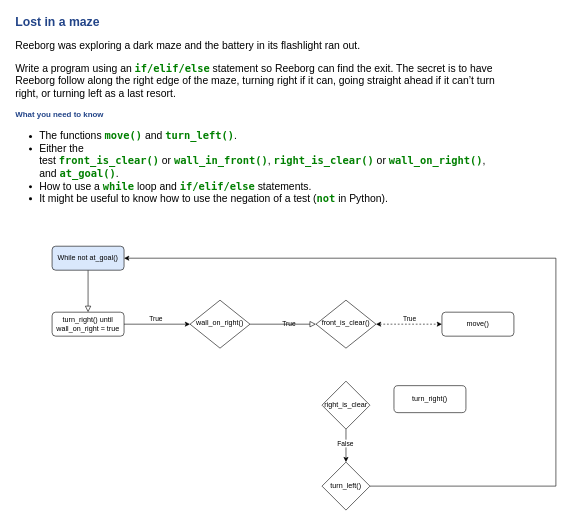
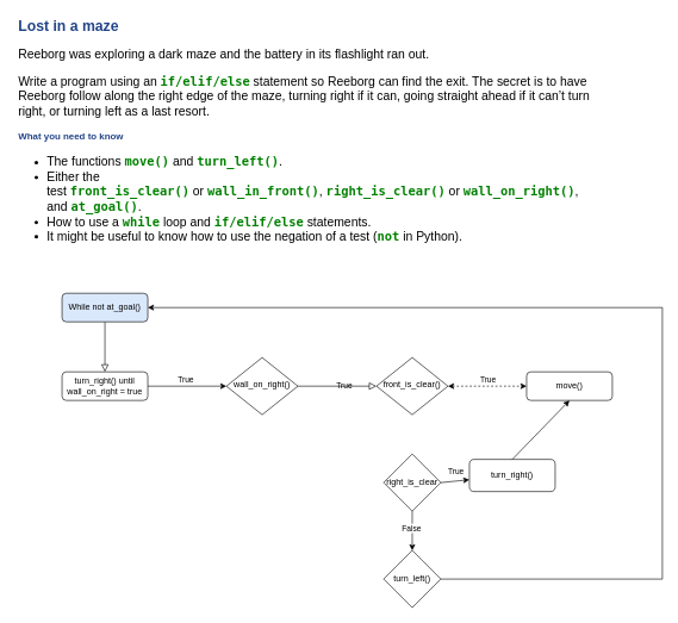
+ <mxCell id="15" value="" style="endArrow=classic;html=1;rounded=0;exitX=0.5;exitY=0;exitDx=0;exitDy=0;entryX=0.5;entryY=1;entryDx=0;entryDy=0;" edge="1" parent="1" source="14" target="6"><mxGeometry width="50" height="50" relative="1" as="geometry"><mxPoint x="846" y="560" as="sourcePoint" /><mxPoint x="896" y="510" as="targetPoint" /></mxGeometry></mxCell>
+ <mxCell id="12" value="" style="endArrow=classic;html=1;rounded=0;exitX=1;exitY=0.5;exitDx=0;exitDy=0;" edge="1" parent="1" source="11" target="14"><mxGeometry width="50" height="50" relative="1" as="geometry"><mxPoint x="846" y="560" as="sourcePoint" /><mxPoint x="756" y="650" as="targetPoint" /></mxGeometry></mxCell>
+ <mxCell id="13" value="True" style="edgeLabel;html=1;align=center;verticalAlign=middle;resizable=0;points=[];" vertex="1" connectable="0" parent="12"><mxGeometry x="-0.056" y="-1" relative="1" as="geometry"><mxPoint x="1" y="-16" as="offset" /></mxGeometry></mxCell>
